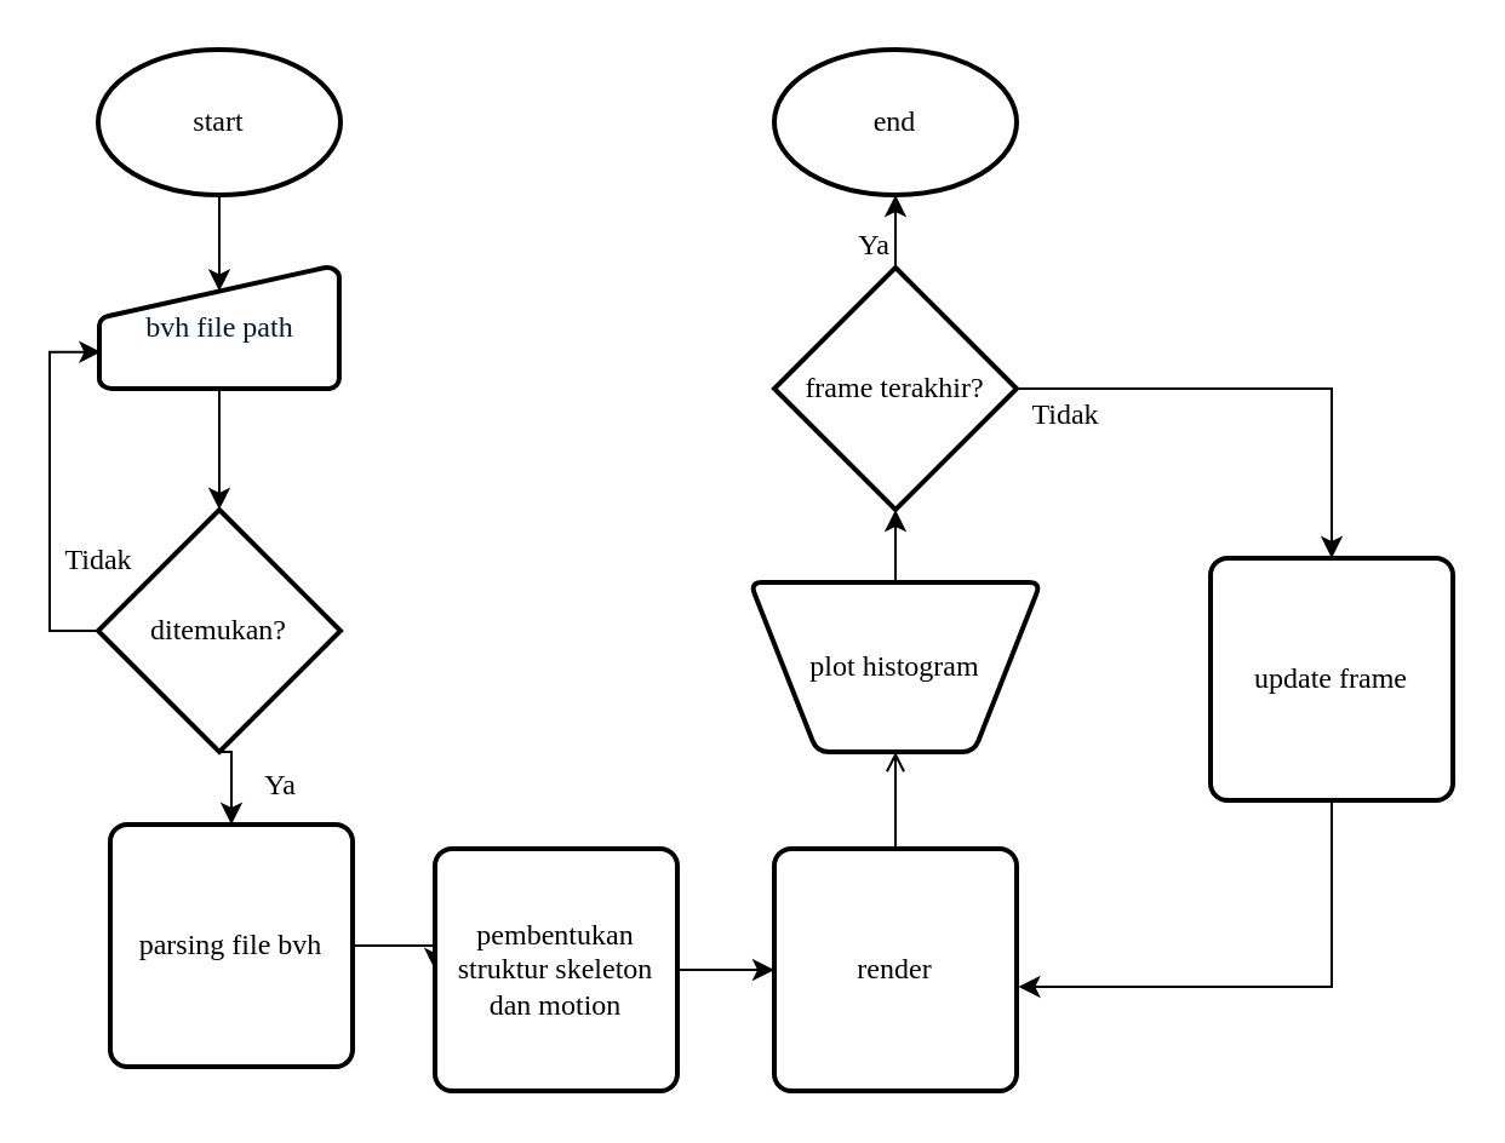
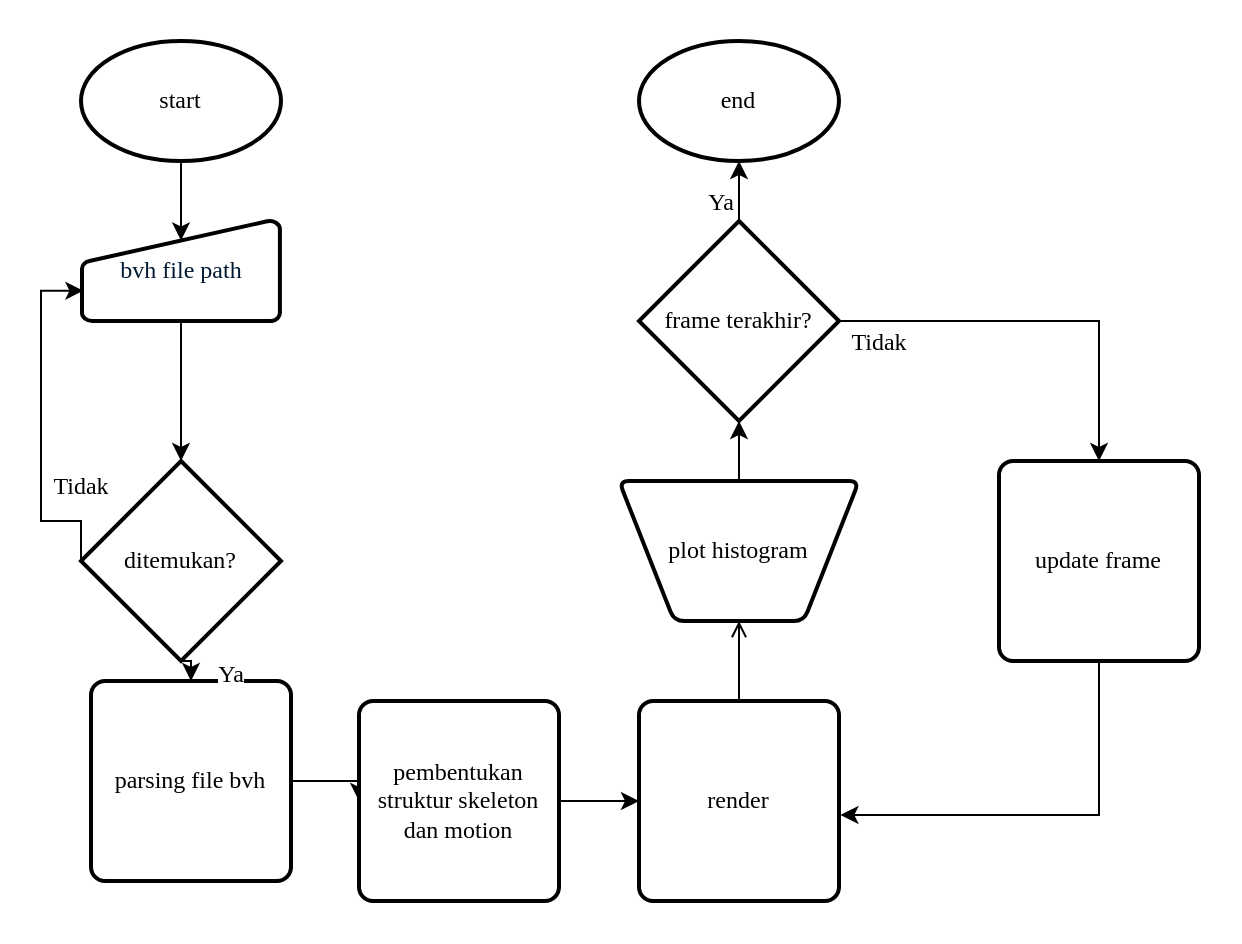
- <mxCell id="13" value="ditemukan?" style="strokeWidth=2;html=1;shape=mxgraph.flowchart.decision;whiteSpace=wrap;rounded=1;fontFamily=Times New Roman;" vertex="1" parent="1"><mxGeometry x="40" y="210" width="100" height="100" as="geometry" /></mxCell>
+ <mxCell id="13" value="ditemukan?" style="strokeWidth=2;html=1;shape=mxgraph.flowchart.decision;whiteSpace=wrap;rounded=1;fontFamily=Times New Roman;" vertex="1" parent="1"><mxGeometry x="40" y="230" width="100" height="100" as="geometry" /></mxCell>
